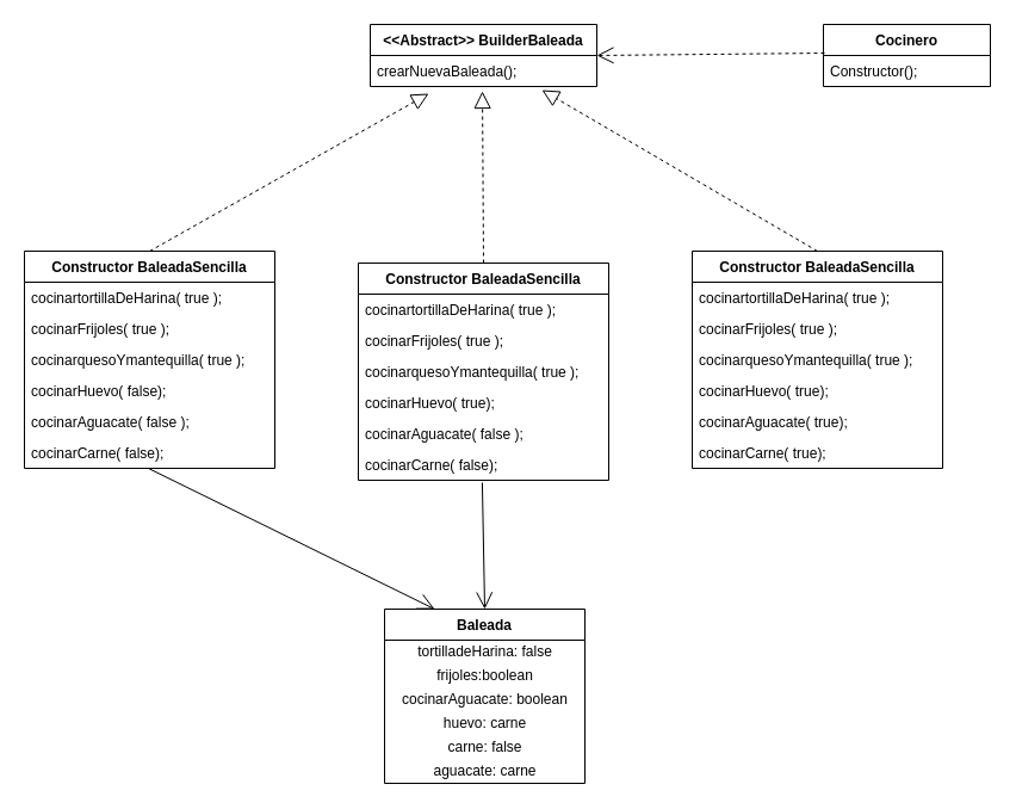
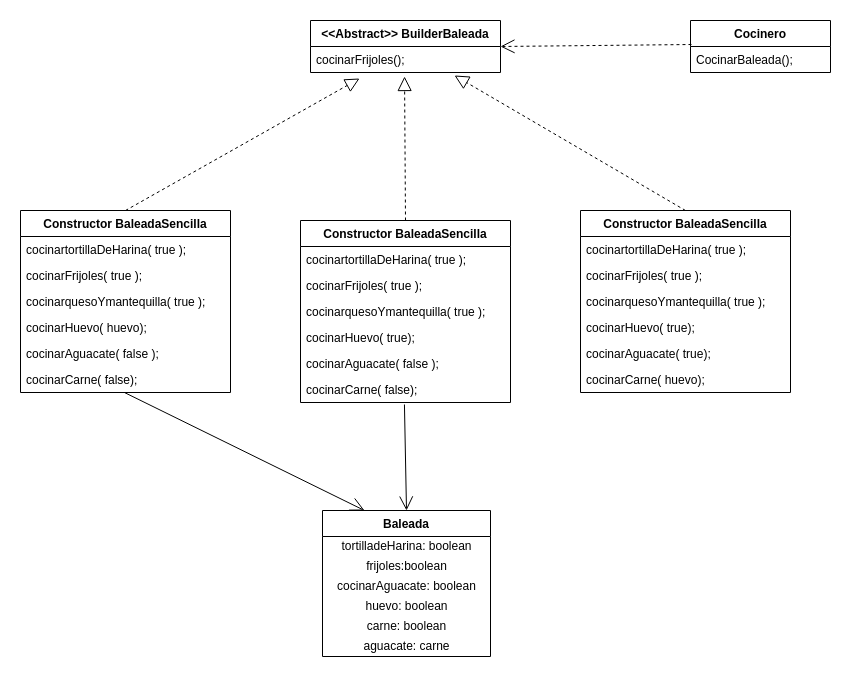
- <mxCell id="25" value="crearNuevaBaleada();" style="text;strokeColor=none;fillColor=none;align=left;verticalAlign=top;spacingLeft=4;spacingRight=4;overflow=hidden;rotatable=0;points=[[0,0.5],[1,0.5]];portConstraint=eastwest;" parent="24" vertex="1"><mxGeometry y="26" width="190" height="26" as="geometry" /></mxCell>
+ <mxCell id="25" value="cocinarFrijoles();" style="text;strokeColor=none;fillColor=none;align=left;verticalAlign=top;spacingLeft=4;spacingRight=4;overflow=hidden;rotatable=0;points=[[0,0.5],[1,0.5]];portConstraint=eastwest;" parent="24" vertex="1"><mxGeometry y="26" width="190" height="26" as="geometry" /></mxCell>
- <mxCell id="30" value="Constructor();" style="text;strokeColor=none;fillColor=none;align=left;verticalAlign=top;spacingLeft=4;spacingRight=4;overflow=hidden;rotatable=0;points=[[0,0.5],[1,0.5]];portConstraint=eastwest;" parent="29" vertex="1"><mxGeometry y="26" width="140" height="26" as="geometry" /></mxCell>
+ <mxCell id="30" value="CocinarBaleada();" style="text;strokeColor=none;fillColor=none;align=left;verticalAlign=top;spacingLeft=4;spacingRight=4;overflow=hidden;rotatable=0;points=[[0,0.5],[1,0.5]];portConstraint=eastwest;" parent="29" vertex="1"><mxGeometry y="26" width="140" height="26" as="geometry" /></mxCell>
- <mxCell id="6" value="cocinarHuevo( false);" style="text;strokeColor=none;fillColor=none;align=left;verticalAlign=top;spacingLeft=4;spacingRight=4;overflow=hidden;rotatable=0;points=[[0,0.5],[1,0.5]];portConstraint=eastwest;" parent="2" vertex="1"><mxGeometry y="104" width="210" height="26" as="geometry" /></mxCell>
+ <mxCell id="6" value="cocinarHuevo( huevo);" style="text;strokeColor=none;fillColor=none;align=left;verticalAlign=top;spacingLeft=4;spacingRight=4;overflow=hidden;rotatable=0;points=[[0,0.5],[1,0.5]];portConstraint=eastwest;" parent="2" vertex="1"><mxGeometry y="104" width="210" height="26" as="geometry" /></mxCell>
- <mxCell id="15" value="cocinarCarne( true);" style="text;strokeColor=none;fillColor=none;align=left;verticalAlign=top;spacingLeft=4;spacingRight=4;overflow=hidden;rotatable=0;points=[[0,0.5],[1,0.5]];portConstraint=eastwest;" parent="9" vertex="1"><mxGeometry y="156" width="210" height="26" as="geometry" /></mxCell>
+ <mxCell id="15" value="cocinarCarne( huevo);" style="text;strokeColor=none;fillColor=none;align=left;verticalAlign=top;spacingLeft=4;spacingRight=4;overflow=hidden;rotatable=0;points=[[0,0.5],[1,0.5]];portConstraint=eastwest;" parent="9" vertex="1"><mxGeometry y="156" width="210" height="26" as="geometry" /></mxCell>
- <mxCell id="34" value="tortilladeHarina: false" style="text;html=1;align=center;verticalAlign=middle;resizable=0;points=[];autosize=1;" vertex="1" parent="33"><mxGeometry y="26" width="168" height="20" as="geometry" /></mxCell>
+ <mxCell id="34" value="tortilladeHarina: boolean" style="text;html=1;align=center;verticalAlign=middle;resizable=0;points=[];autosize=1;" vertex="1" parent="33"><mxGeometry y="26" width="168" height="20" as="geometry" /></mxCell>
- <mxCell id="37" value="huevo: carne" style="text;html=1;align=center;verticalAlign=middle;resizable=0;points=[];autosize=1;" vertex="1" parent="33"><mxGeometry y="86" width="168" height="20" as="geometry" /></mxCell>
+ <mxCell id="37" value="huevo: boolean" style="text;html=1;align=center;verticalAlign=middle;resizable=0;points=[];autosize=1;" vertex="1" parent="33"><mxGeometry y="86" width="168" height="20" as="geometry" /></mxCell>
- <mxCell id="38" value="carne: false" style="text;html=1;align=center;verticalAlign=middle;resizable=0;points=[];autosize=1;" vertex="1" parent="33"><mxGeometry y="106" width="168" height="20" as="geometry" /></mxCell>
+ <mxCell id="38" value="carne: boolean" style="text;html=1;align=center;verticalAlign=middle;resizable=0;points=[];autosize=1;" vertex="1" parent="33"><mxGeometry y="106" width="168" height="20" as="geometry" /></mxCell>
